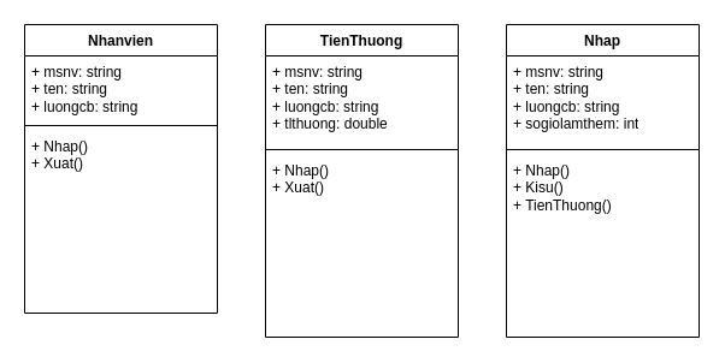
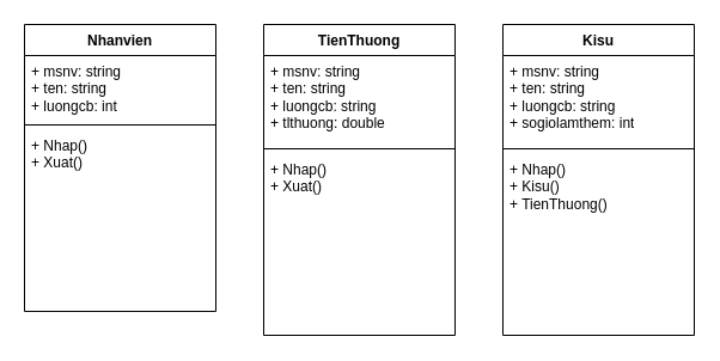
- <mxCell id="10" value="Nhap" style="swimlane;fontStyle=1;align=center;verticalAlign=top;childLayout=stackLayout;horizontal=1;startSize=26;horizontalStack=0;resizeParent=1;resizeParentMax=0;resizeLast=0;collapsible=1;marginBottom=0;whiteSpace=wrap;html=1;" vertex="1" parent="1"><mxGeometry x="420" width="160" height="260" as="geometry" y="20" /></mxCell>
+ <mxCell id="10" value="Kisu" style="swimlane;fontStyle=1;align=center;verticalAlign=top;childLayout=stackLayout;horizontal=1;startSize=26;horizontalStack=0;resizeParent=1;resizeParentMax=0;resizeLast=0;collapsible=1;marginBottom=0;whiteSpace=wrap;html=1;" vertex="1" parent="1"><mxGeometry x="420" width="160" height="260" as="geometry" y="20" /></mxCell>
- <mxCell id="3" value="+ msnv: string&lt;div&gt;+ ten: string&lt;/div&gt;&lt;div&gt;+ luongcb: string&lt;/div&gt;" style="text;strokeColor=none;fillColor=none;align=left;verticalAlign=top;spacingLeft=4;spacingRight=4;overflow=hidden;rotatable=0;points=[[0,0.5],[1,0.5]];portConstraint=eastwest;whiteSpace=wrap;html=1;" vertex="1" parent="2"><mxGeometry y="26" width="160" height="54" as="geometry" /></mxCell>
+ <mxCell id="3" value="+ msnv: string&lt;div&gt;+ ten: string&lt;/div&gt;&lt;div&gt;+ luongcb: int&lt;/div&gt;" style="text;strokeColor=none;fillColor=none;align=left;verticalAlign=top;spacingLeft=4;spacingRight=4;overflow=hidden;rotatable=0;points=[[0,0.5],[1,0.5]];portConstraint=eastwest;whiteSpace=wrap;html=1;" vertex="1" parent="2"><mxGeometry y="26" width="160" height="54" as="geometry" /></mxCell>
